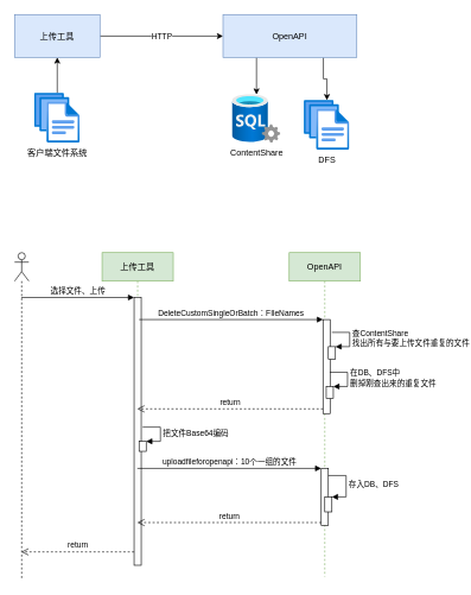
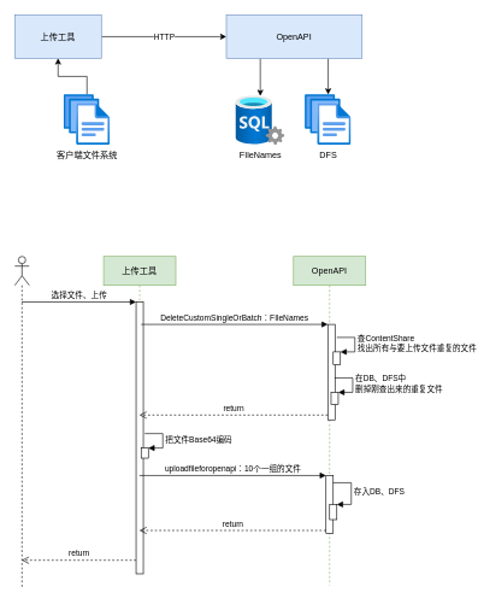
- <mxCell id="9" value="客户端文件系统" style="aspect=fixed;html=1;points=[];align=center;image;fontSize=12;image=img/lib/azure2/general/Files.svg;" vertex="1" parent="1"><mxGeometry x="48" y="130" width="64" height="70" as="geometry" /></mxCell>
+ <mxCell id="9" value="客户端文件系统" style="aspect=fixed;html=1;points=[];align=center;image;fontSize=12;image=img/lib/azure2/general/Files.svg;" vertex="1" parent="1"><mxGeometry x="88" y="130" width="64" height="70" as="geometry" /></mxCell>
- <mxCell id="7" value="DFS" style="aspect=fixed;html=1;points=[];align=center;image;fontSize=12;image=img/lib/azure2/general/Files.svg;" vertex="1" parent="1"><mxGeometry x="427" y="140" width="64" height="70" as="geometry" /></mxCell>
+ <mxCell id="7" value="DFS" style="aspect=fixed;html=1;points=[];align=center;image;fontSize=12;image=img/lib/azure2/general/Files.svg;" vertex="1" parent="1"><mxGeometry x="422" y="130" width="64" height="70" as="geometry" /></mxCell>
- <mxCell id="10" value="ContentShare" style="aspect=fixed;html=1;points=[];align=center;image;fontSize=12;image=img/lib/azure2/databases/SQL_Server.svg;" vertex="1" parent="1"><mxGeometry x="326" y="132" width="68" height="68" as="geometry" /></mxCell>
+ <mxCell id="10" value="FIleNames" style="aspect=fixed;html=1;points=[];align=center;image;fontSize=12;image=img/lib/azure2/databases/SQL_Server.svg;" vertex="1" parent="1"><mxGeometry x="326" y="132" width="68" height="68" as="geometry" /></mxCell>
